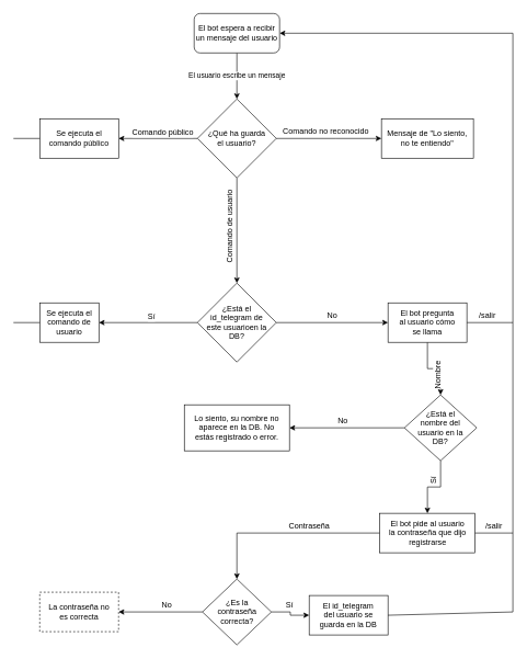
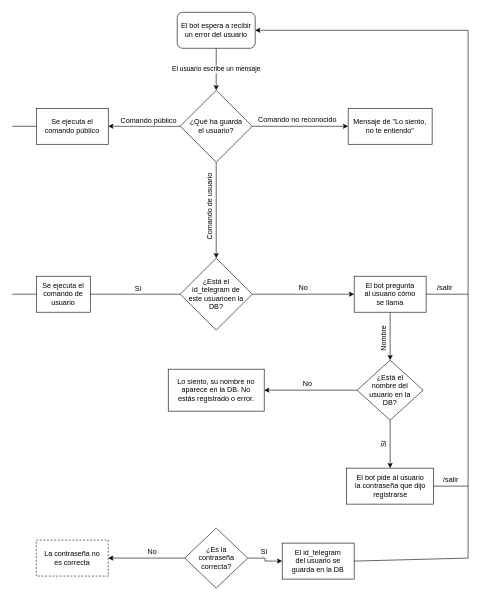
- <mxCell id="3" value="El bot espera a recibir un mensaje del usuario" style="rounded=1;whiteSpace=wrap;html=1;fontSize=12;glass=0;strokeWidth=1;shadow=0;" parent="1" vertex="1"><mxGeometry x="295" y="20" width="130" height="60" as="geometry" /></mxCell>
+ <mxCell id="3" value="El bot espera a recibir un error del usuario" style="rounded=1;whiteSpace=wrap;html=1;fontSize=12;glass=0;strokeWidth=1;shadow=0;" parent="1" vertex="1"><mxGeometry x="295" y="20" width="130" height="60" as="geometry" /></mxCell>
- <mxCell id="11" value="" style="edgeStyle=orthogonalEdgeStyle;rounded=0;orthogonalLoop=1;jettySize=auto;html=1;fontSize=12;exitX=0;exitY=0.5;exitDx=0;exitDy=0;entryX=1;entryY=0.5;entryDx=0;entryDy=0;" edge="1" parent="1" source="14" target="15"><mxGeometry relative="1" as="geometry" /></mxCell>
+ <mxCell id="11" value="" style="edgeStyle=orthogonalEdgeStyle;rounded=0;orthogonalLoop=1;jettySize=auto;html=1;fontSize=12;exitX=0;exitY=0.5;exitDx=0;exitDy=0;entryX=1;entryY=0.5;entryDx=0;entryDy=0;endArrow=none;" edge="1" parent="1" source="14" target="15"><mxGeometry relative="1" as="geometry" /></mxCell>
- <mxCell id="21" value="¿Está el nombre del usuario en la DB?" style="rhombus;whiteSpace=wrap;html=1;spacingLeft=12;spacingRight=12;" vertex="1" parent="1"><mxGeometry x="615" y="600" width="110" height="100" as="geometry" /></mxCell>
+ <mxCell id="21" value="¿Está el nombre del usuario en la DB?" style="rhombus;whiteSpace=wrap;html=1;spacingLeft=12;spacingRight=12;" vertex="1" parent="1"><mxGeometry x="595" y="600" width="110" height="100" as="geometry" /></mxCell>
- <mxCell id="23" value="Contraseña" style="edgeStyle=orthogonalEdgeStyle;rounded=0;orthogonalLoop=1;jettySize=auto;html=1;fontSize=12;entryX=0.5;entryY=0;entryDx=0;entryDy=0;exitX=0;exitY=0.5;exitDx=0;exitDy=0;" edge="1" parent="1" source="24" target="28"><mxGeometry x="-0.252" y="-10" relative="1" as="geometry"><mxPoint as="offset" /></mxGeometry></mxCell>
